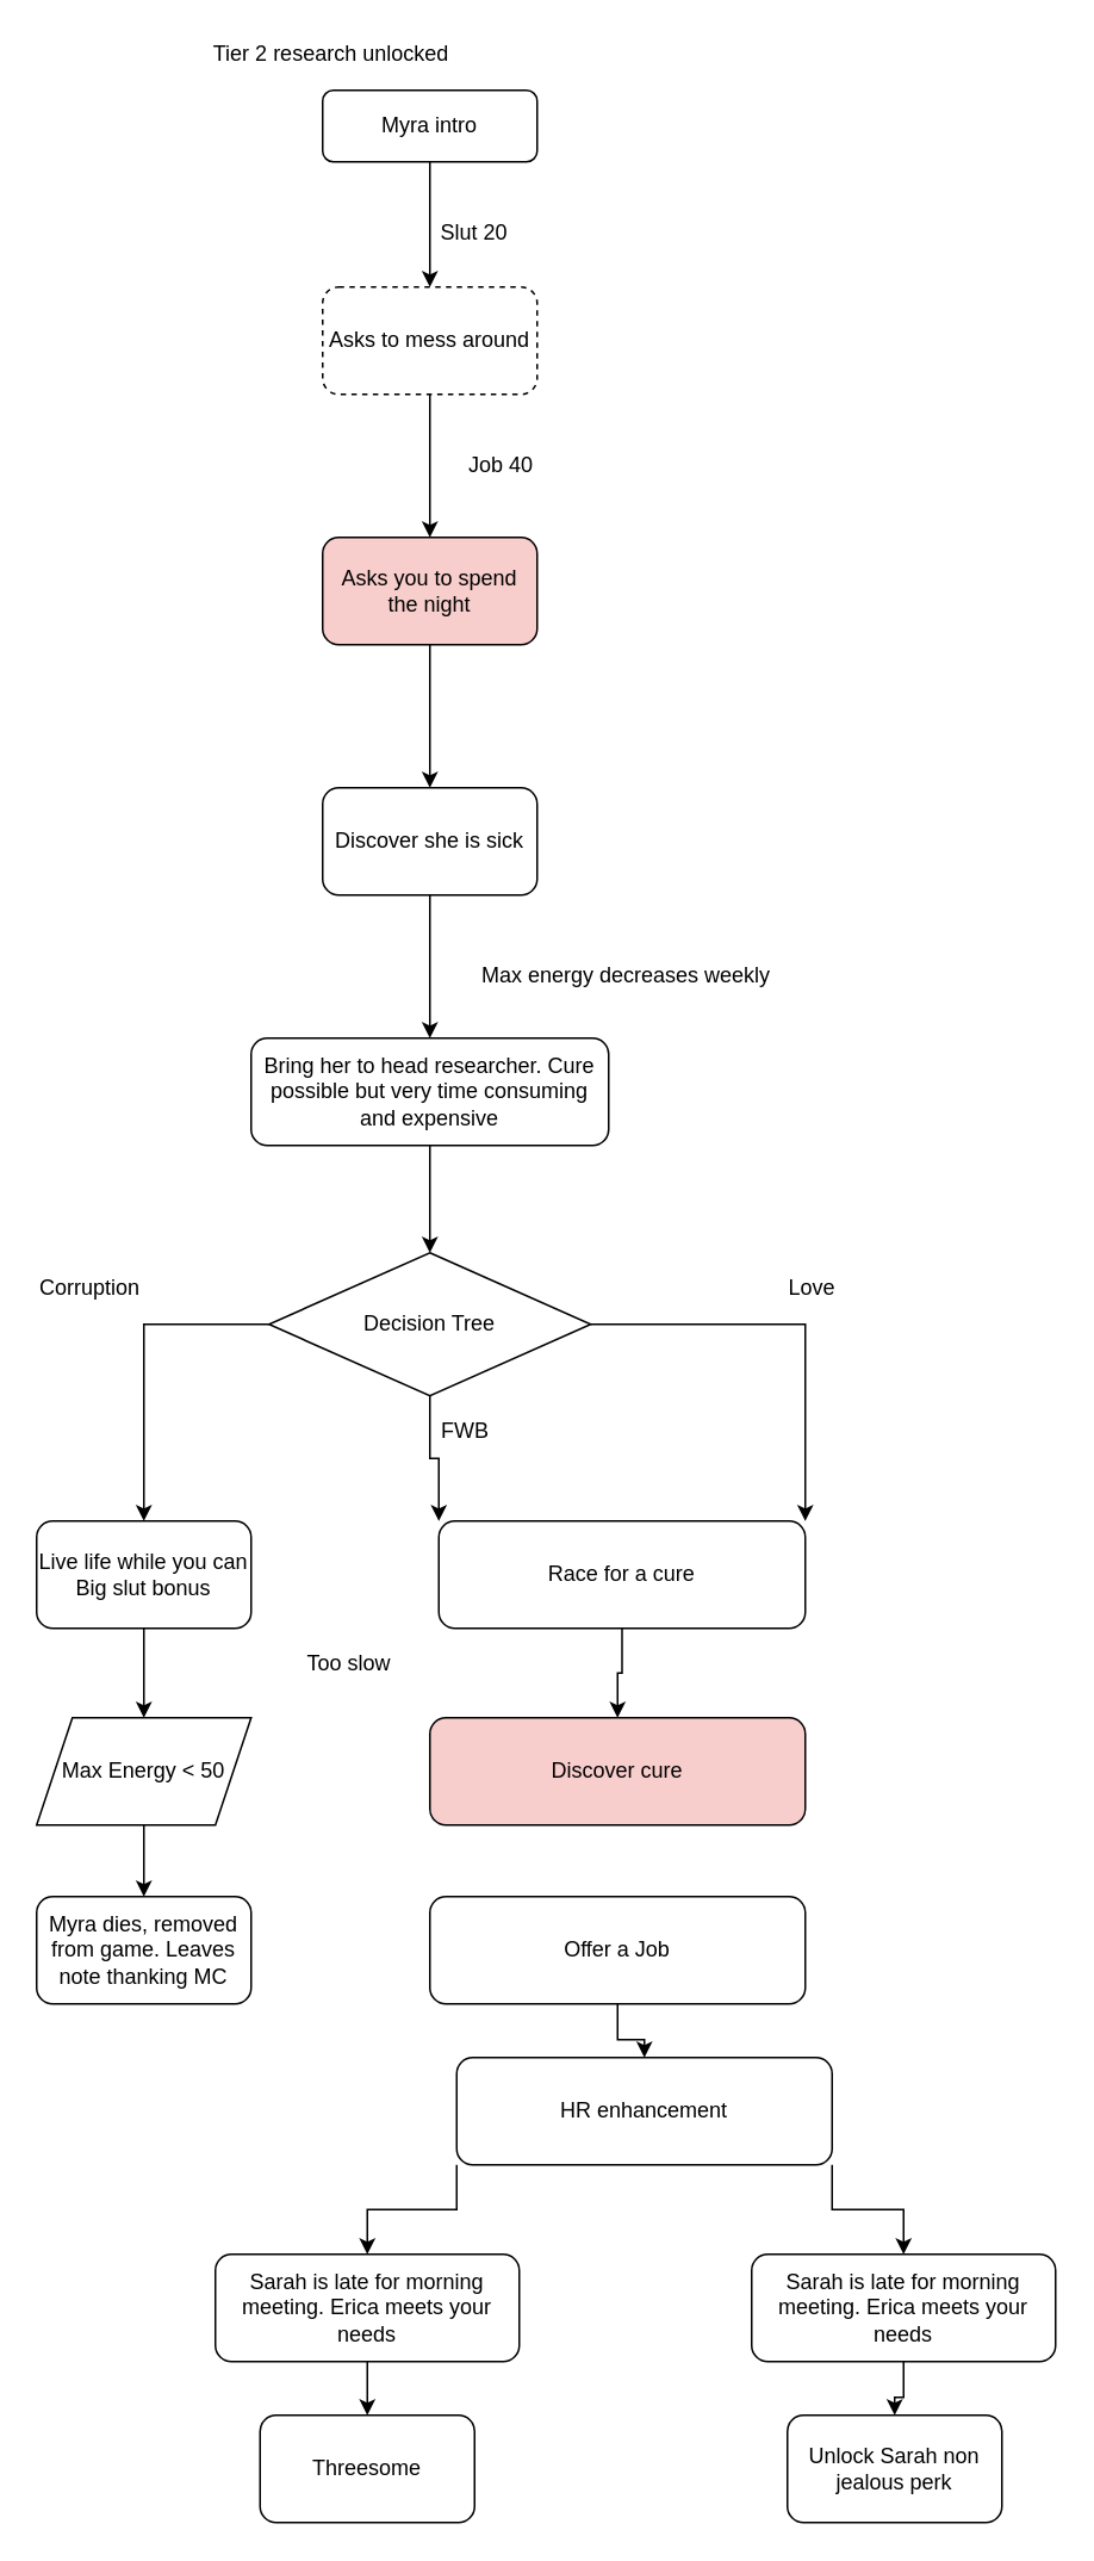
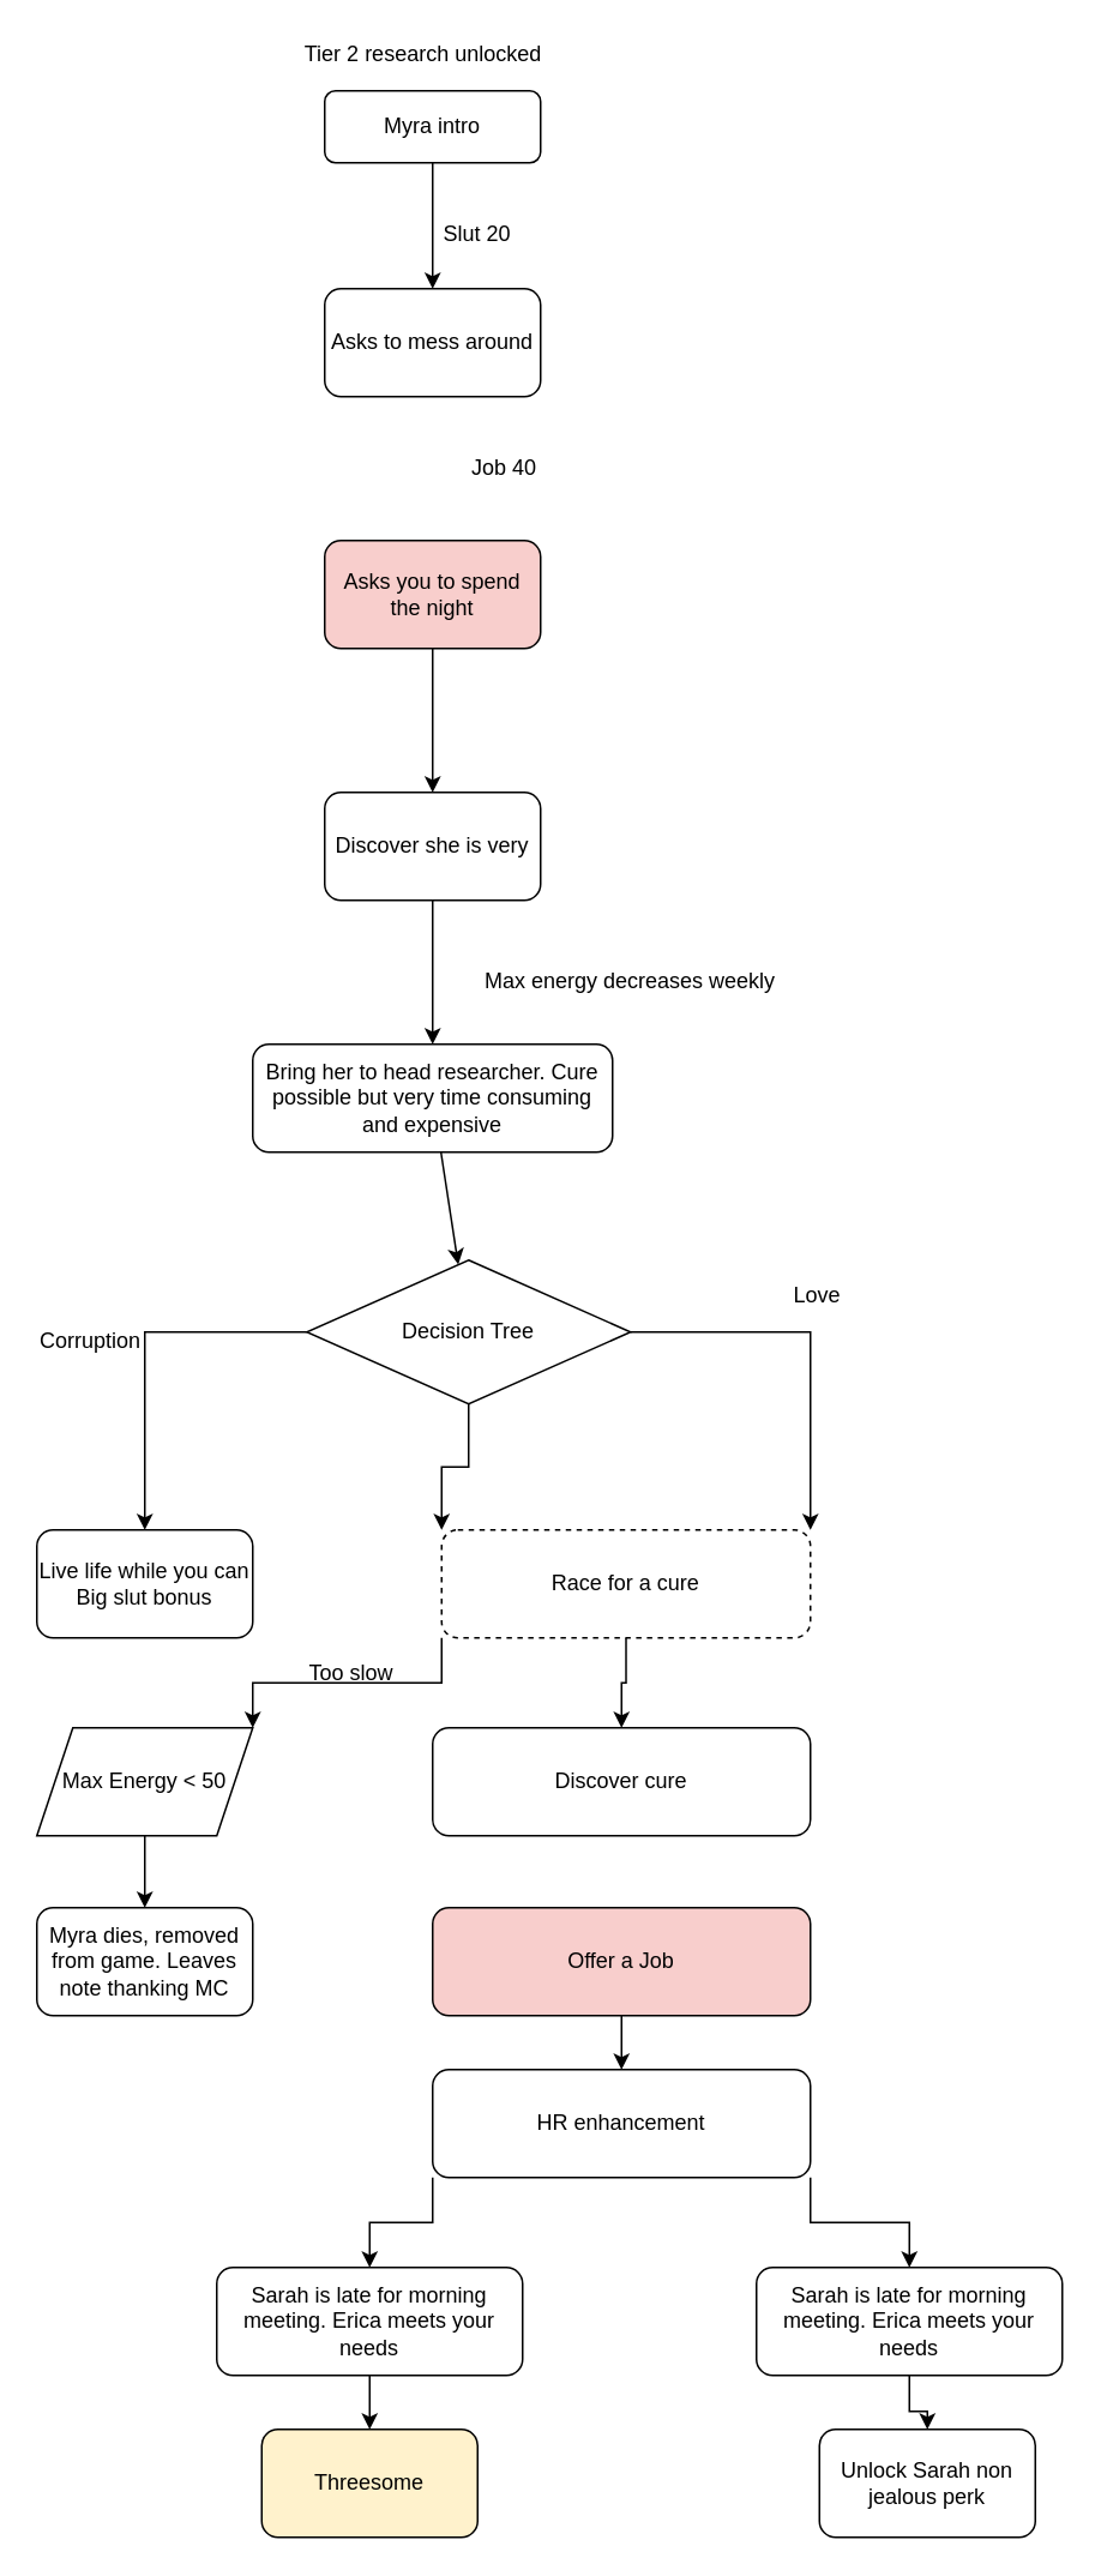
- <mxCell id="4" value="Tier 2 research unlocked" style="text;html=1;strokeColor=none;fillColor=none;align=center;verticalAlign=middle;whiteSpace=wrap;rounded=0;" vertex="1" parent="1"><mxGeometry x="110" y="20" width="150" height="20" as="geometry" /></mxCell>
+ <mxCell id="4" value="Tier 2 research unlocked" style="text;html=1;strokeColor=none;fillColor=none;align=center;verticalAlign=middle;whiteSpace=wrap;rounded=0;" vertex="1" parent="1"><mxGeometry x="160" y="20" width="150" height="20" as="geometry" /></mxCell>
- <mxCell id="6" value="Asks to mess around" style="whiteSpace=wrap;html=1;rounded=1;shadow=0;strokeWidth=1;glass=0;dashed=1;" vertex="1" parent="1"><mxGeometry x="180" y="160" width="120" height="60" as="geometry" /></mxCell>
+ <mxCell id="6" value="Asks to mess around" style="whiteSpace=wrap;html=1;rounded=1;shadow=0;strokeWidth=1;glass=0;" vertex="1" parent="1"><mxGeometry x="180" y="160" width="120" height="60" as="geometry" /></mxCell>
- <mxCell id="5" value="" style="edgeStyle=orthogonalEdgeStyle;rounded=0;orthogonalLoop=1;jettySize=auto;html=1;" edge="1" parent="1" source="6" target="9"><mxGeometry relative="1" as="geometry" /></mxCell>
- <mxCell id="12" value="Discover she is sick" style="whiteSpace=wrap;html=1;rounded=1;shadow=0;strokeWidth=1;glass=0;" vertex="1" parent="1"><mxGeometry x="180" y="440" width="120" height="60" as="geometry" /></mxCell>
+ <mxCell id="12" value="Discover she is very" style="whiteSpace=wrap;html=1;rounded=1;shadow=0;strokeWidth=1;glass=0;" vertex="1" parent="1"><mxGeometry x="180" y="440" width="120" height="60" as="geometry" /></mxCell>
- <mxCell id="24" value="Corruption" style="text;html=1;strokeColor=none;fillColor=none;align=center;verticalAlign=middle;whiteSpace=wrap;rounded=0;" vertex="1" parent="1"><mxGeometry x="30" y="710" width="40" height="20" as="geometry" /></mxCell>
+ <mxCell id="24" value="Corruption" style="text;html=1;strokeColor=none;fillColor=none;align=center;verticalAlign=middle;whiteSpace=wrap;rounded=0;" vertex="1" parent="1"><mxGeometry x="30" y="735" width="40" height="20" as="geometry" /></mxCell>
- <mxCell id="18" value="Decision Tree" style="rhombus;whiteSpace=wrap;html=1;" vertex="1" parent="1"><mxGeometry x="150" y="700" width="180" height="80" as="geometry" /></mxCell>
+ <mxCell id="18" value="Decision Tree" style="rhombus;whiteSpace=wrap;html=1;" vertex="1" parent="1"><mxGeometry x="170" y="700" width="180" height="80" as="geometry" /></mxCell>
- <mxCell id="25" value="FWB" style="text;html=1;strokeColor=none;fillColor=none;align=center;verticalAlign=middle;whiteSpace=wrap;rounded=0;" vertex="1" parent="1"><mxGeometry x="240" y="790" width="40" height="20" as="geometry" /></mxCell>
- <mxCell id="21" value="Race for a cure" style="rounded=1;whiteSpace=wrap;html=1;" vertex="1" parent="1"><mxGeometry x="245" y="850" width="205" height="60" as="geometry" /></mxCell>
+ <mxCell id="21" value="Race for a cure" style="rounded=1;whiteSpace=wrap;html=1;dashed=1;" vertex="1" parent="1"><mxGeometry x="245" y="850" width="205" height="60" as="geometry" /></mxCell>
- <mxCell id="22" value="" style="edgeStyle=orthogonalEdgeStyle;rounded=0;orthogonalLoop=1;jettySize=auto;html=1;" edge="1" parent="1" source="23" target="29"><mxGeometry relative="1" as="geometry" /></mxCell>
+ <mxCell id="19" style="edgeStyle=orthogonalEdgeStyle;rounded=0;orthogonalLoop=1;jettySize=auto;html=1;exitX=0;exitY=1;exitDx=0;exitDy=0;entryX=1;entryY=0;entryDx=0;entryDy=0;" edge="1" parent="1" source="21" target="29"><mxGeometry relative="1" as="geometry" /></mxCell>
- <mxCell id="32" value="Discover cure" style="rounded=1;whiteSpace=wrap;html=1;fillColor=#f8cecc;" vertex="1" parent="1"><mxGeometry x="240" y="960" width="210" height="60" as="geometry" /></mxCell>
+ <mxCell id="32" value="Discover cure" style="rounded=1;whiteSpace=wrap;html=1;" vertex="1" parent="1"><mxGeometry x="240" y="960" width="210" height="60" as="geometry" /></mxCell>
- <mxCell id="34" value="Offer a Job" style="rounded=1;whiteSpace=wrap;html=1;" vertex="1" parent="1"><mxGeometry x="240" y="1060" width="210" height="60" as="geometry" /></mxCell>
+ <mxCell id="34" value="Offer a Job" style="rounded=1;whiteSpace=wrap;html=1;fillColor=#f8cecc;" vertex="1" parent="1"><mxGeometry x="240" y="1060" width="210" height="60" as="geometry" /></mxCell>
- <mxCell id="37" value="HR enhancement" style="rounded=1;whiteSpace=wrap;html=1;" vertex="1" parent="1"><mxGeometry x="255" y="1150" width="210" height="60" as="geometry" /></mxCell>
+ <mxCell id="37" value="HR enhancement" style="rounded=1;whiteSpace=wrap;html=1;" vertex="1" parent="1"><mxGeometry x="240" y="1150" width="210" height="60" as="geometry" /></mxCell>
- <mxCell id="42" value="Threesome" style="rounded=1;whiteSpace=wrap;html=1;" vertex="1" parent="1"><mxGeometry x="145" y="1350" width="120" height="60" as="geometry" /></mxCell>
+ <mxCell id="42" value="Threesome" style="rounded=1;whiteSpace=wrap;html=1;fillColor=#fff2cc;" vertex="1" parent="1"><mxGeometry x="145" y="1350" width="120" height="60" as="geometry" /></mxCell>
- <mxCell id="43" value="Unlock Sarah non jealous perk" style="whiteSpace=wrap;html=1;rounded=1;" vertex="1" parent="1"><mxGeometry x="440" y="1350" width="120" height="60" as="geometry" /></mxCell>
+ <mxCell id="43" value="Unlock Sarah non jealous perk" style="whiteSpace=wrap;html=1;rounded=1;" vertex="1" parent="1"><mxGeometry x="455" y="1350" width="120" height="60" as="geometry" /></mxCell>
